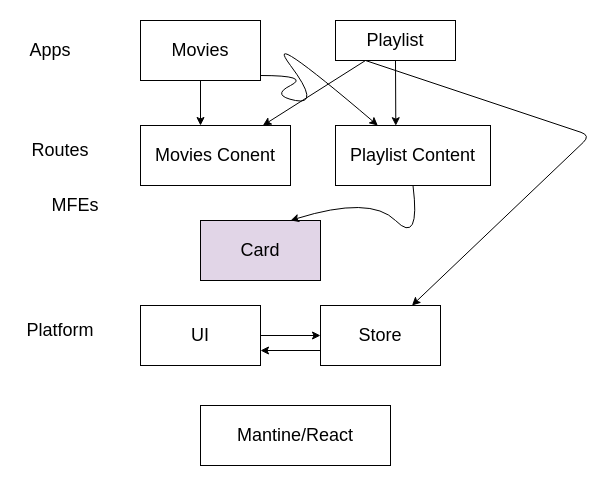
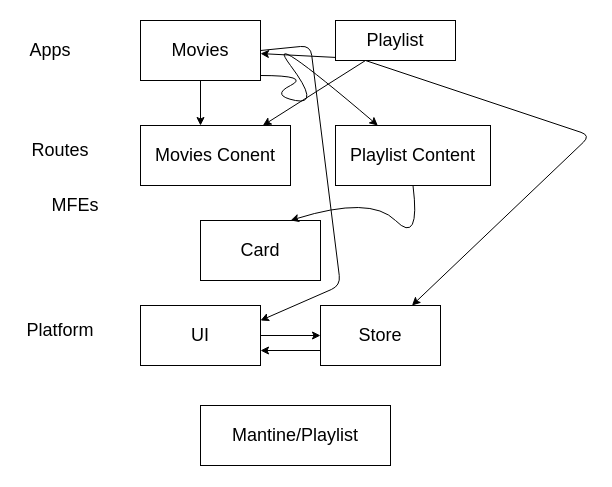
- <mxCell id="16" style="edgeStyle=none;html=1;exitX=0.5;exitY=1;exitDx=0;exitDy=0;entryX=0.389;entryY=0.003;entryDx=0;entryDy=0;entryPerimeter=0;fontSize=18;" edge="1" parent="1" source="19" target="20"><mxGeometry relative="1" as="geometry" /></mxCell>
+ <mxCell id="16" style="edgeStyle=none;html=1;exitX=0.5;exitY=1;exitDx=0;exitDy=0;fontSize=18;" edge="1" parent="1" source="19" target="8"><mxGeometry relative="1" as="geometry" /></mxCell>
+ <mxCell id="7" style="edgeStyle=none;html=1;exitX=1;exitY=0.5;exitDx=0;exitDy=0;fontSize=18;entryX=1;entryY=0.25;entryDx=0;entryDy=0;" edge="1" parent="1" source="8" target="12"><mxGeometry relative="1" as="geometry"><mxPoint x="310" y="50" as="targetPoint" /><Array as="points"><mxPoint x="310" y="45" /><mxPoint x="340" y="285" /></Array></mxGeometry></mxCell>
- <mxCell id="10" value="Card" style="rounded=0;whiteSpace=wrap;html=1;fontSize=18;fillColor=#e1d5e7;" vertex="1" parent="1"><mxGeometry x="200" y="220" width="120" height="60" as="geometry" /></mxCell>
+ <mxCell id="10" value="Card" style="rounded=0;whiteSpace=wrap;html=1;fontSize=18;" vertex="1" parent="1"><mxGeometry x="200" y="220" width="120" height="60" as="geometry" /></mxCell>
- <mxCell id="15" value="Mantine/React" style="rounded=0;whiteSpace=wrap;html=1;fontSize=18;" vertex="1" parent="1"><mxGeometry x="200" y="405" width="190" height="60" as="geometry" /></mxCell>
+ <mxCell id="15" value="Mantine/Playlist" style="rounded=0;whiteSpace=wrap;html=1;fontSize=18;" vertex="1" parent="1"><mxGeometry x="200" y="405" width="190" height="60" as="geometry" /></mxCell>
